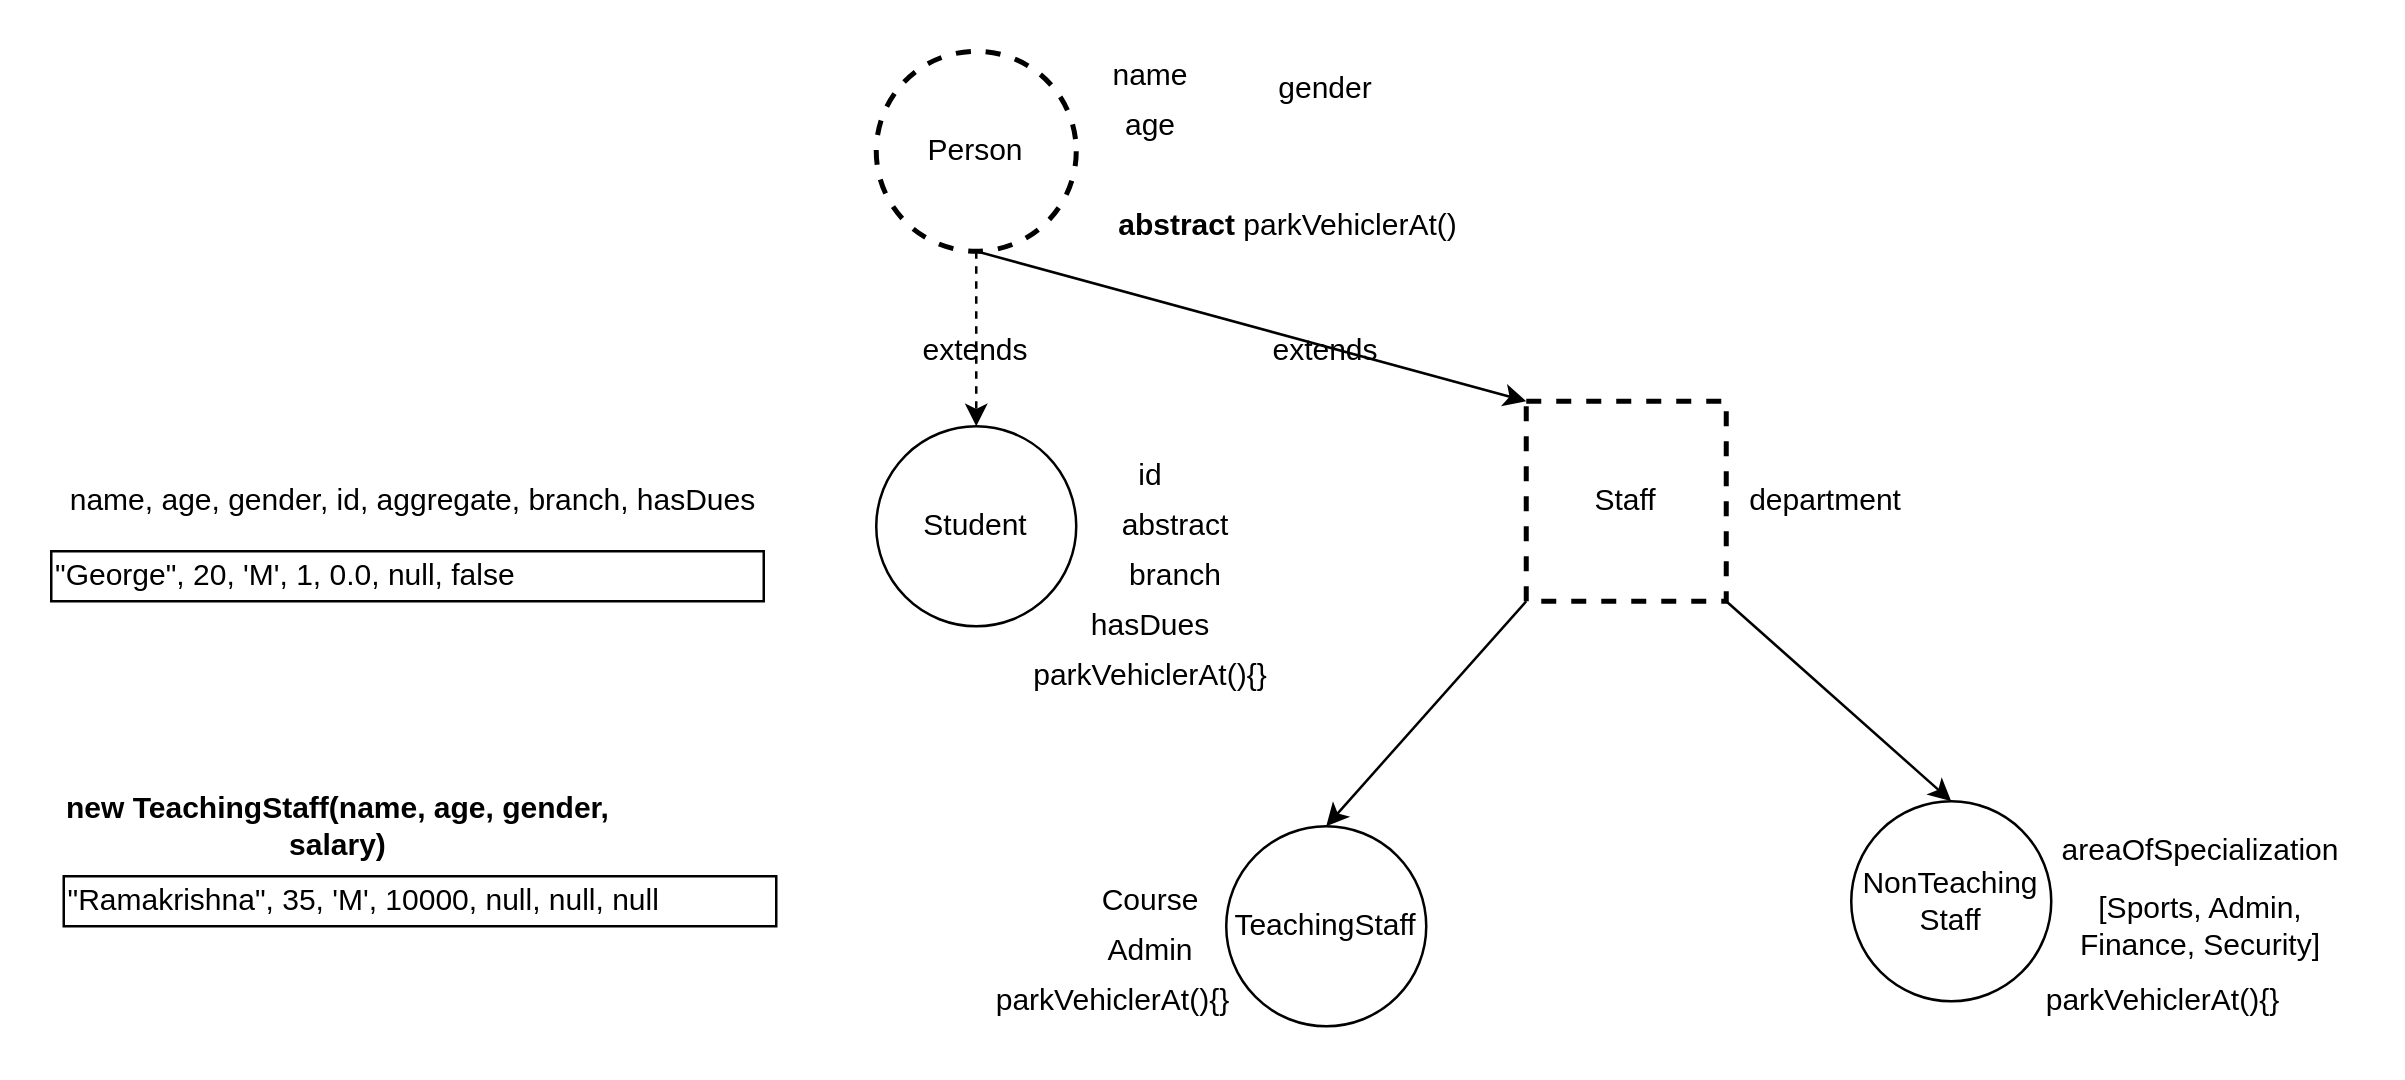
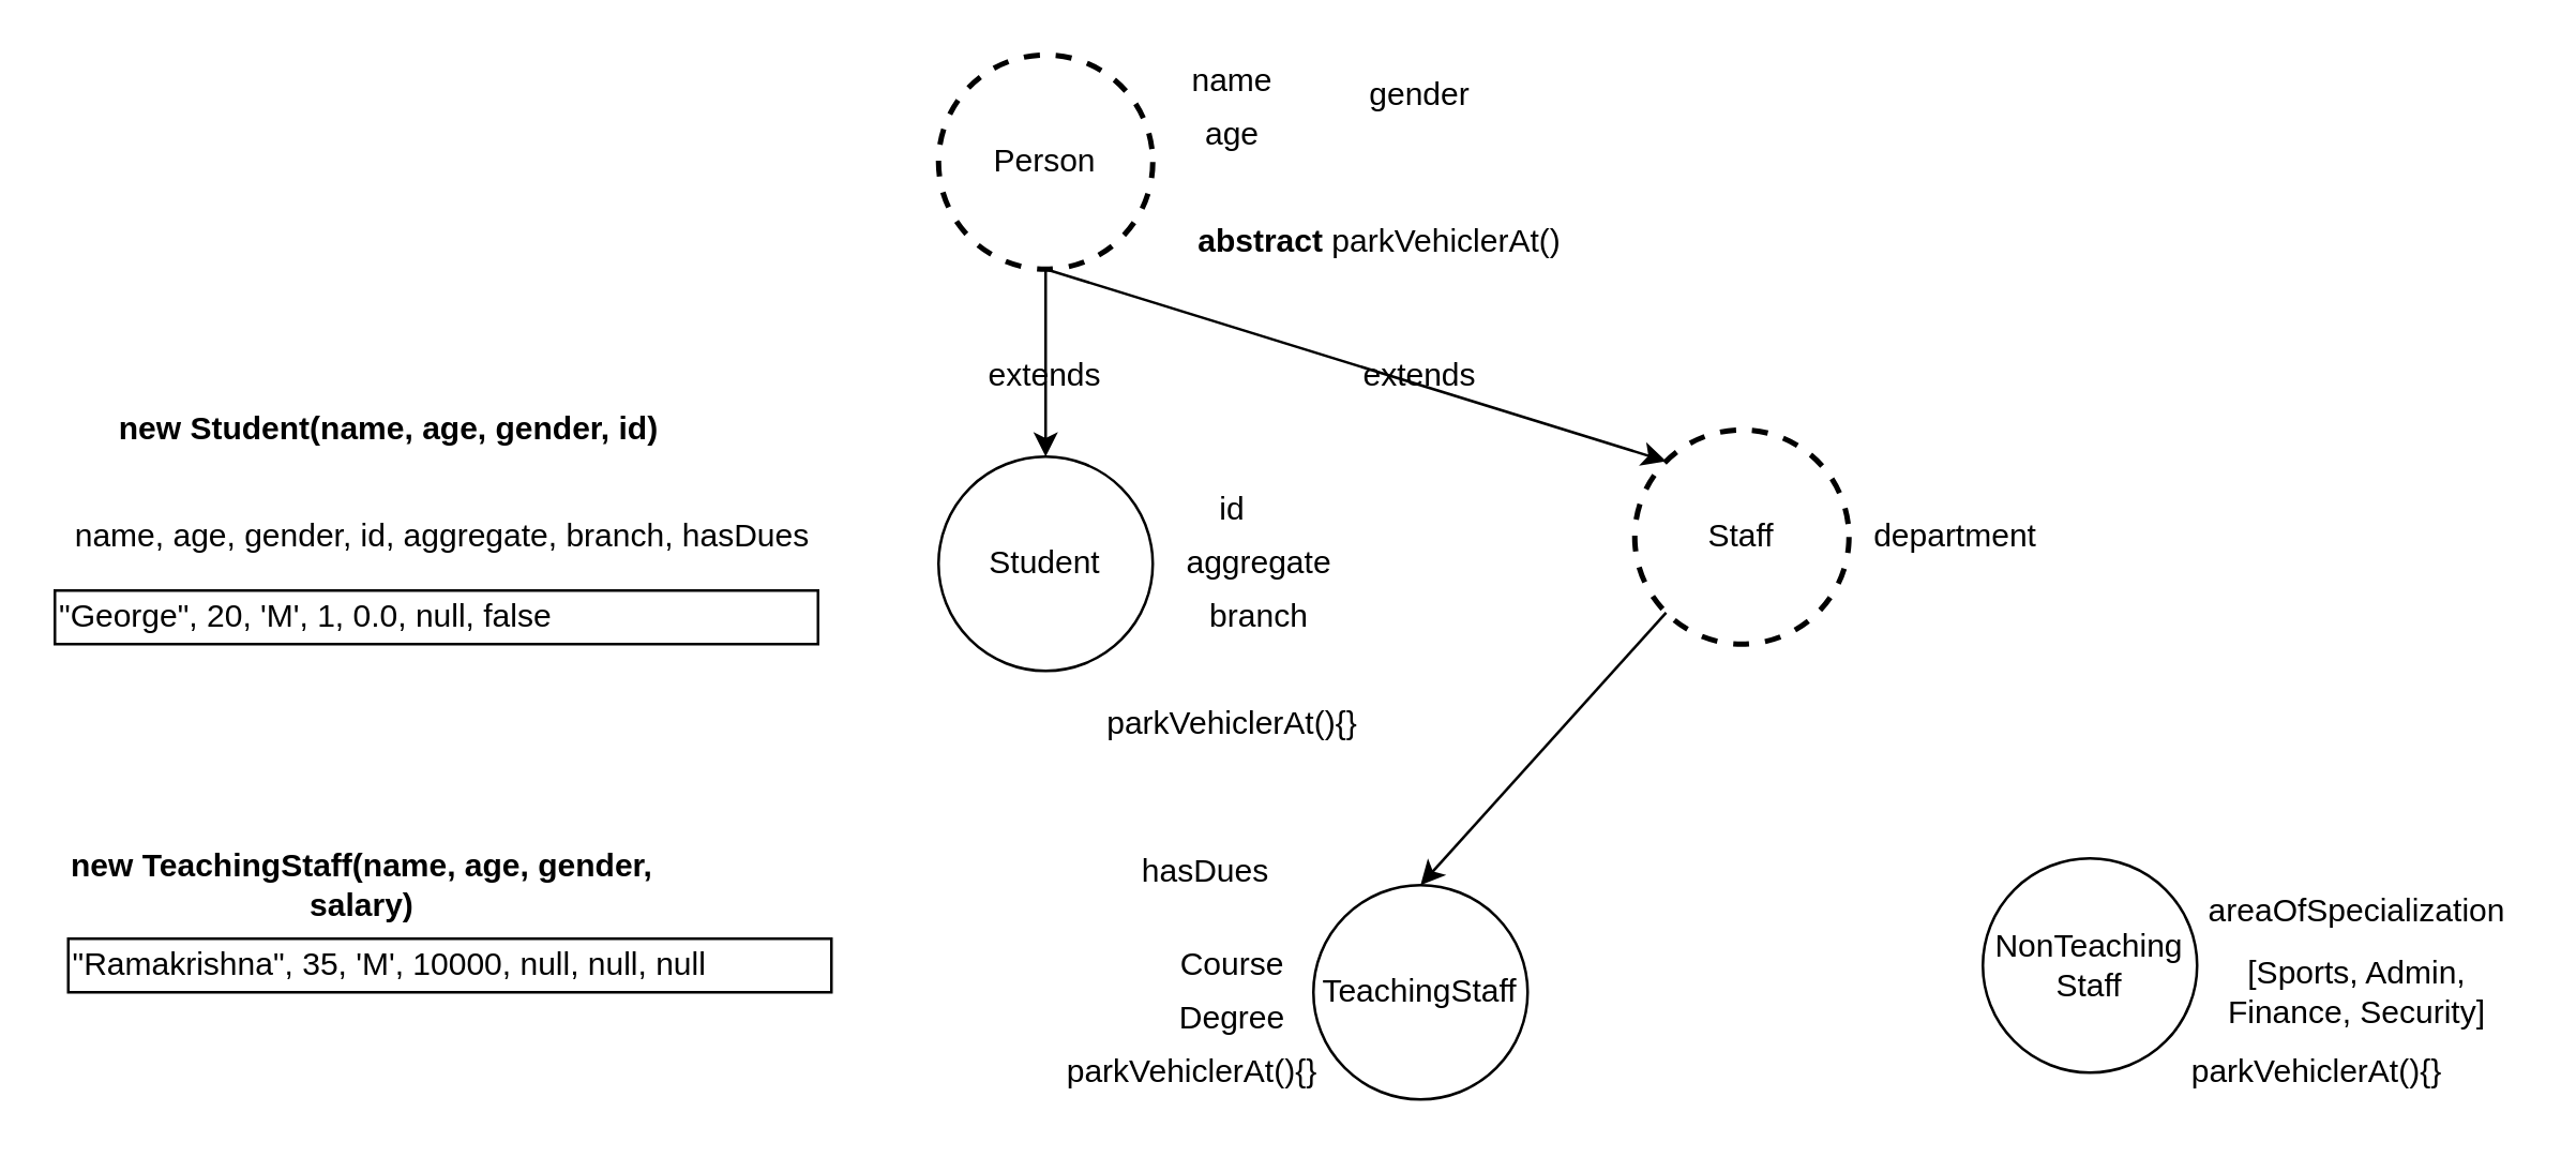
- <mxCell id="11" value="" style="endArrow=classic;html=1;exitX=0.5;exitY=1;exitDx=0;exitDy=0;entryX=0.5;entryY=0;entryDx=0;entryDy=0;dashed=1;" parent="1" source="2" target="3" edge="1"><mxGeometry width="50" height="50" relative="1" as="geometry"><mxPoint x="380" y="180" as="sourcePoint" /><mxPoint x="430" y="130" as="targetPoint" /></mxGeometry></mxCell>
+ <mxCell id="11" value="" style="endArrow=classic;html=1;exitX=0.5;exitY=1;exitDx=0;exitDy=0;entryX=0.5;entryY=0;entryDx=0;entryDy=0;" parent="1" source="2" target="3" edge="1"><mxGeometry width="50" height="50" relative="1" as="geometry"><mxPoint x="380" y="180" as="sourcePoint" /><mxPoint x="430" y="130" as="targetPoint" /></mxGeometry></mxCell>
+ <mxCell id="12" value="new Student(name, age, gender, id)" style="text;html=1;strokeColor=none;fillColor=none;align=center;verticalAlign=middle;whiteSpace=wrap;rounded=0;fontStyle=1" parent="1" vertex="1"><mxGeometry x="35" y="150" width="220" height="20" as="geometry" /></mxCell>
- <mxCell id="15" value="Staff" style="whiteSpace=wrap;html=1;aspect=fixed;strokeWidth=2;dashed=1;rounded=0;" parent="1" vertex="1"><mxGeometry x="610" y="160" width="80" height="80" as="geometry" /></mxCell>
+ <mxCell id="15" value="Staff" style="ellipse;whiteSpace=wrap;html=1;aspect=fixed;strokeWidth=2;dashed=1;" parent="1" vertex="1"><mxGeometry x="610" y="160" width="80" height="80" as="geometry" /></mxCell>
- <mxCell id="8" value="abstract&lt;br&gt;" style="text;html=1;strokeColor=none;fillColor=none;align=center;verticalAlign=middle;whiteSpace=wrap;rounded=0;" parent="1" vertex="1"><mxGeometry x="450" y="200" width="40" height="20" as="geometry" /></mxCell>
+ <mxCell id="8" value="aggregate&lt;br&gt;" style="text;html=1;strokeColor=none;fillColor=none;align=center;verticalAlign=middle;whiteSpace=wrap;rounded=0;" parent="1" vertex="1"><mxGeometry x="450" y="200" width="40" height="20" as="geometry" /></mxCell>
- <mxCell id="10" value="hasDues" style="text;html=1;strokeColor=none;fillColor=none;align=center;verticalAlign=middle;whiteSpace=wrap;rounded=0;" parent="1" vertex="1"><mxGeometry x="440" y="240" width="40" height="20" as="geometry" /></mxCell>
+ <mxCell id="10" value="hasDues" style="text;html=1;strokeColor=none;fillColor=none;align=center;verticalAlign=middle;whiteSpace=wrap;rounded=0;" parent="1" vertex="1"><mxGeometry x="430" y="315" width="40" height="20" as="geometry" /></mxCell>
- <mxCell id="23" value="" style="endArrow=classic;html=1;entryX=0.5;entryY=0;entryDx=0;entryDy=0;exitX=1;exitY=1;exitDx=0;exitDy=0;" parent="1" source="15" target="21" edge="1"><mxGeometry width="50" height="50" relative="1" as="geometry"><mxPoint x="370" y="290" as="sourcePoint" /><mxPoint x="420" y="240" as="targetPoint" /></mxGeometry></mxCell>
- <mxCell id="26" value="Admin" style="text;html=1;strokeColor=none;fillColor=none;align=center;verticalAlign=middle;whiteSpace=wrap;rounded=0;" parent="1" vertex="1"><mxGeometry x="440" y="370" width="40" height="20" as="geometry" /></mxCell>
+ <mxCell id="26" value="Degree" style="text;html=1;strokeColor=none;fillColor=none;align=center;verticalAlign=middle;whiteSpace=wrap;rounded=0;" parent="1" vertex="1"><mxGeometry x="440" y="370" width="40" height="20" as="geometry" /></mxCell>
